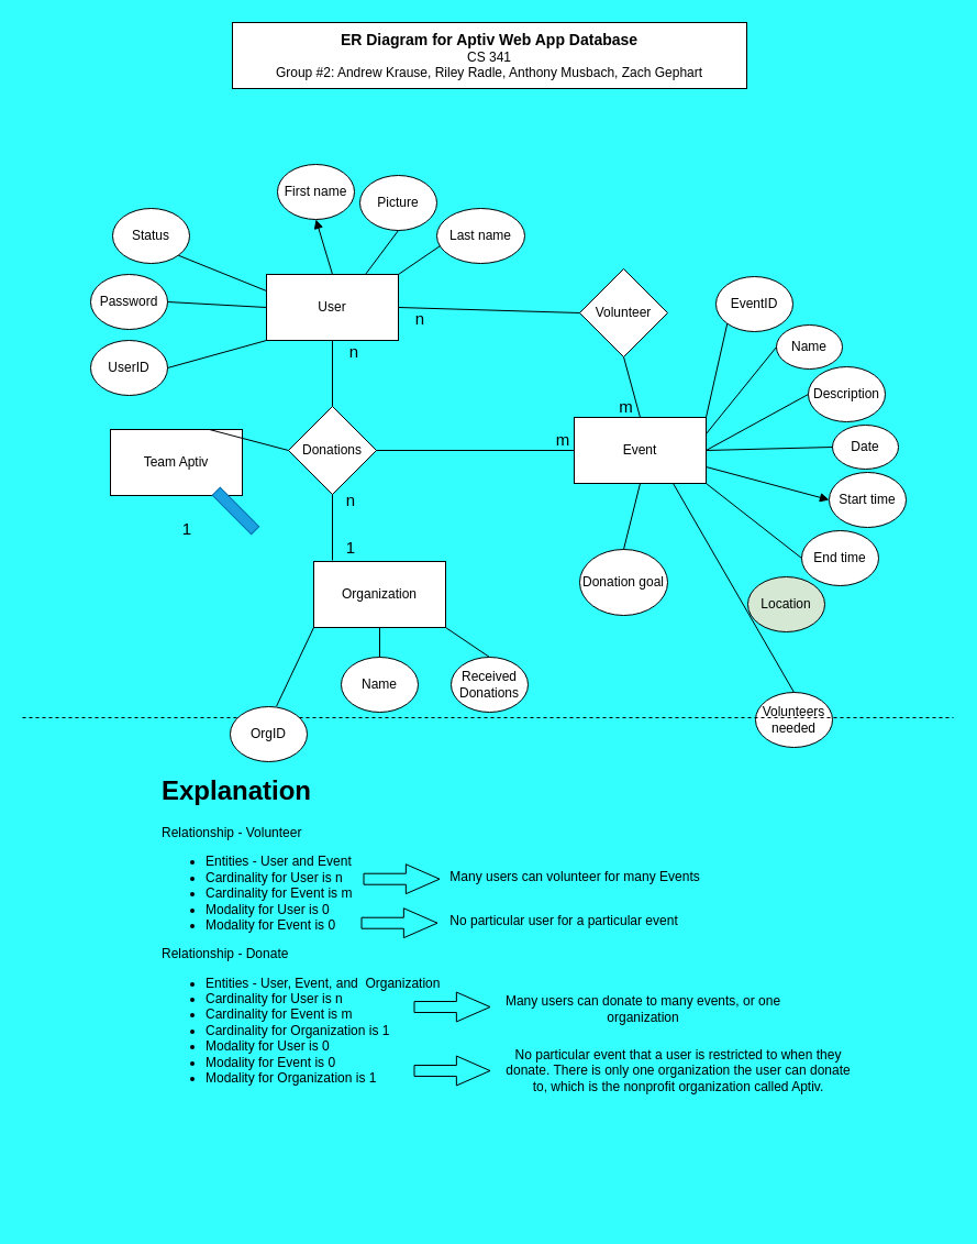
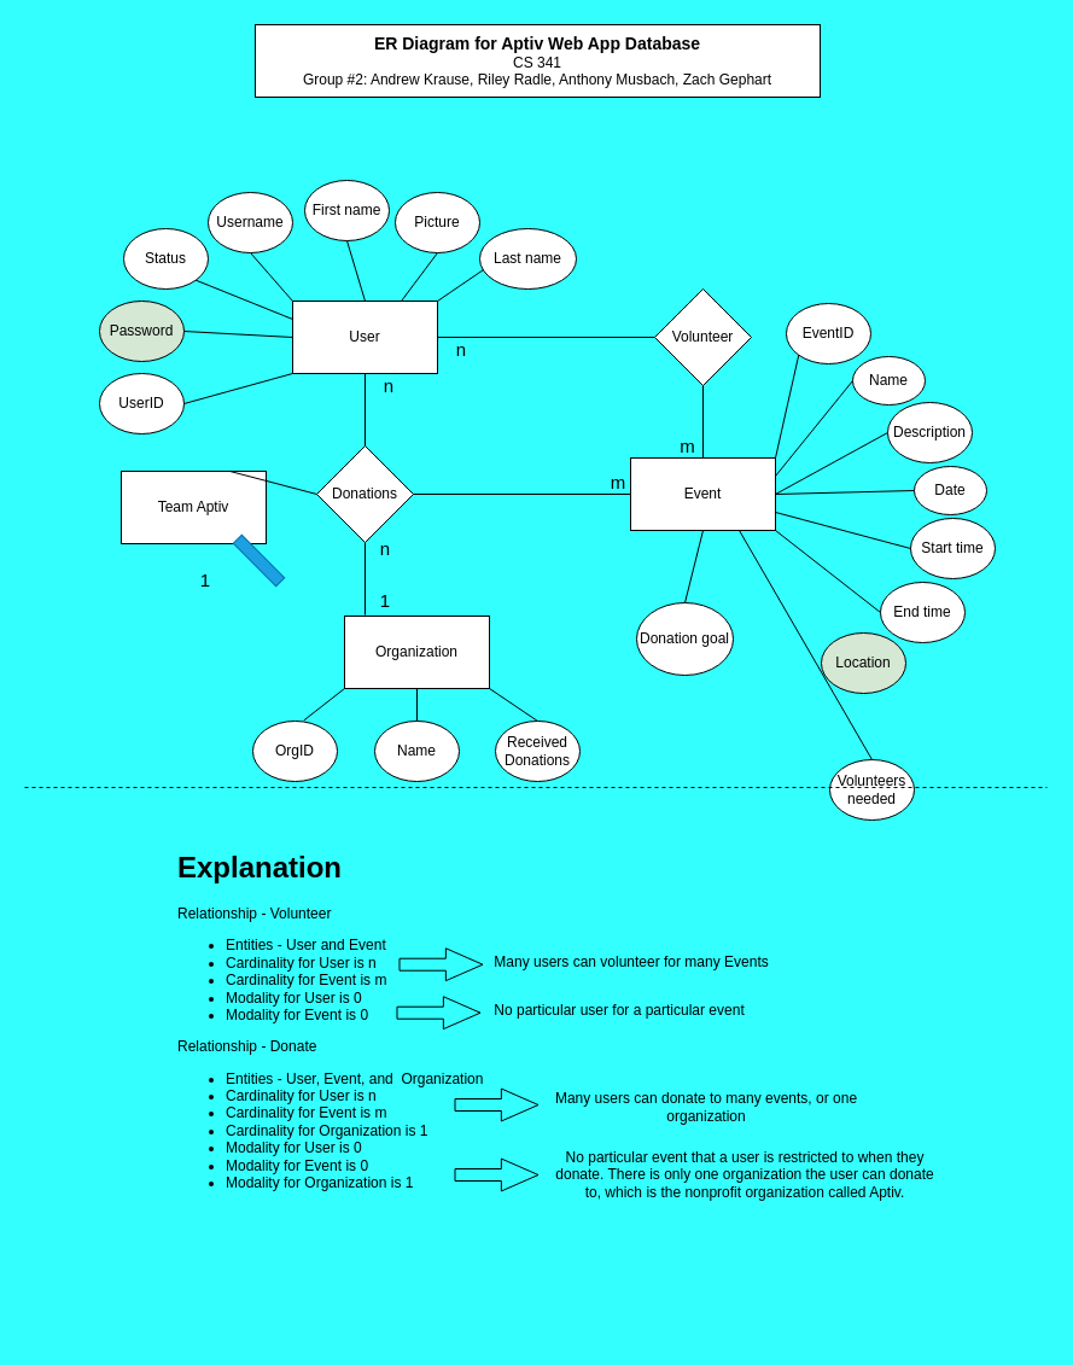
+ <mxCell id="6" value="Username" style="ellipse;whiteSpace=wrap;html=1;" parent="1" vertex="1"><mxGeometry x="172" y="159" width="70" height="50" as="geometry" /></mxCell>
- <mxCell id="11" value="" style="endArrow=block;html=1;entryX=0.5;entryY=1;entryDx=0;entryDy=0;exitX=0.5;exitY=0;exitDx=0;exitDy=0;" parent="1" source="2" target="3" edge="1"><mxGeometry width="50" height="50" relative="1" as="geometry"><mxPoint x="482" y="569" as="sourcePoint" /><mxPoint x="532" y="519" as="targetPoint" /></mxGeometry></mxCell>
+ <mxCell id="11" value="" style="endArrow=none;html=1;entryX=0.5;entryY=1;entryDx=0;entryDy=0;exitX=0.5;exitY=0;exitDx=0;exitDy=0;" parent="1" source="2" target="3" edge="1"><mxGeometry width="50" height="50" relative="1" as="geometry"><mxPoint x="482" y="569" as="sourcePoint" /><mxPoint x="532" y="519" as="targetPoint" /></mxGeometry></mxCell>
+ <mxCell id="12" value="" style="endArrow=none;html=1;entryX=0.5;entryY=1;entryDx=0;entryDy=0;exitX=0;exitY=0;exitDx=0;exitDy=0;" parent="1" source="2" target="6" edge="1"><mxGeometry width="50" height="50" relative="1" as="geometry"><mxPoint x="482" y="569" as="sourcePoint" /><mxPoint x="532" y="519" as="targetPoint" /></mxGeometry></mxCell>
- <mxCell id="5" value="Password" style="ellipse;whiteSpace=wrap;html=1;" parent="1" vertex="1"><mxGeometry x="82" y="249" width="70" height="50" as="geometry" /></mxCell>
+ <mxCell id="5" value="Password" style="ellipse;whiteSpace=wrap;html=1;fillColor=#d5e8d4;" parent="1" vertex="1"><mxGeometry x="82" y="249" width="70" height="50" as="geometry" /></mxCell>
- <mxCell id="15" value="Volunteer" style="rhombus;whiteSpace=wrap;html=1;" parent="1" vertex="1"><mxGeometry x="527" y="244" width="80" height="80" as="geometry" /></mxCell>
+ <mxCell id="15" value="Volunteer" style="rhombus;whiteSpace=wrap;html=1;" parent="1" vertex="1"><mxGeometry x="542" y="239" width="80" height="80" as="geometry" /></mxCell>
- <mxCell id="37" value="" style="endArrow=block;html=1;entryX=0;entryY=0.5;entryDx=0;entryDy=0;exitX=1;exitY=0.75;exitDx=0;exitDy=0;" parent="1" source="17" target="29" edge="1"><mxGeometry width="50" height="50" relative="1" as="geometry"><mxPoint x="482" y="569" as="sourcePoint" /><mxPoint x="532" y="519" as="targetPoint" /></mxGeometry></mxCell>
+ <mxCell id="37" value="" style="endArrow=none;html=1;entryX=0;entryY=0.5;entryDx=0;entryDy=0;exitX=1;exitY=0.75;exitDx=0;exitDy=0;" parent="1" source="17" target="29" edge="1"><mxGeometry width="50" height="50" relative="1" as="geometry"><mxPoint x="482" y="569" as="sourcePoint" /><mxPoint x="532" y="519" as="targetPoint" /></mxGeometry></mxCell>
- <mxCell id="64" value="OrgID" style="ellipse;whiteSpace=wrap;html=1;" vertex="1" parent="1"><mxGeometry x="209" y="642" width="70" height="50" as="geometry" /></mxCell>
+ <mxCell id="64" value="OrgID" style="ellipse;whiteSpace=wrap;html=1;" vertex="1" parent="1"><mxGeometry x="209" y="597" width="70" height="50" as="geometry" /></mxCell>
